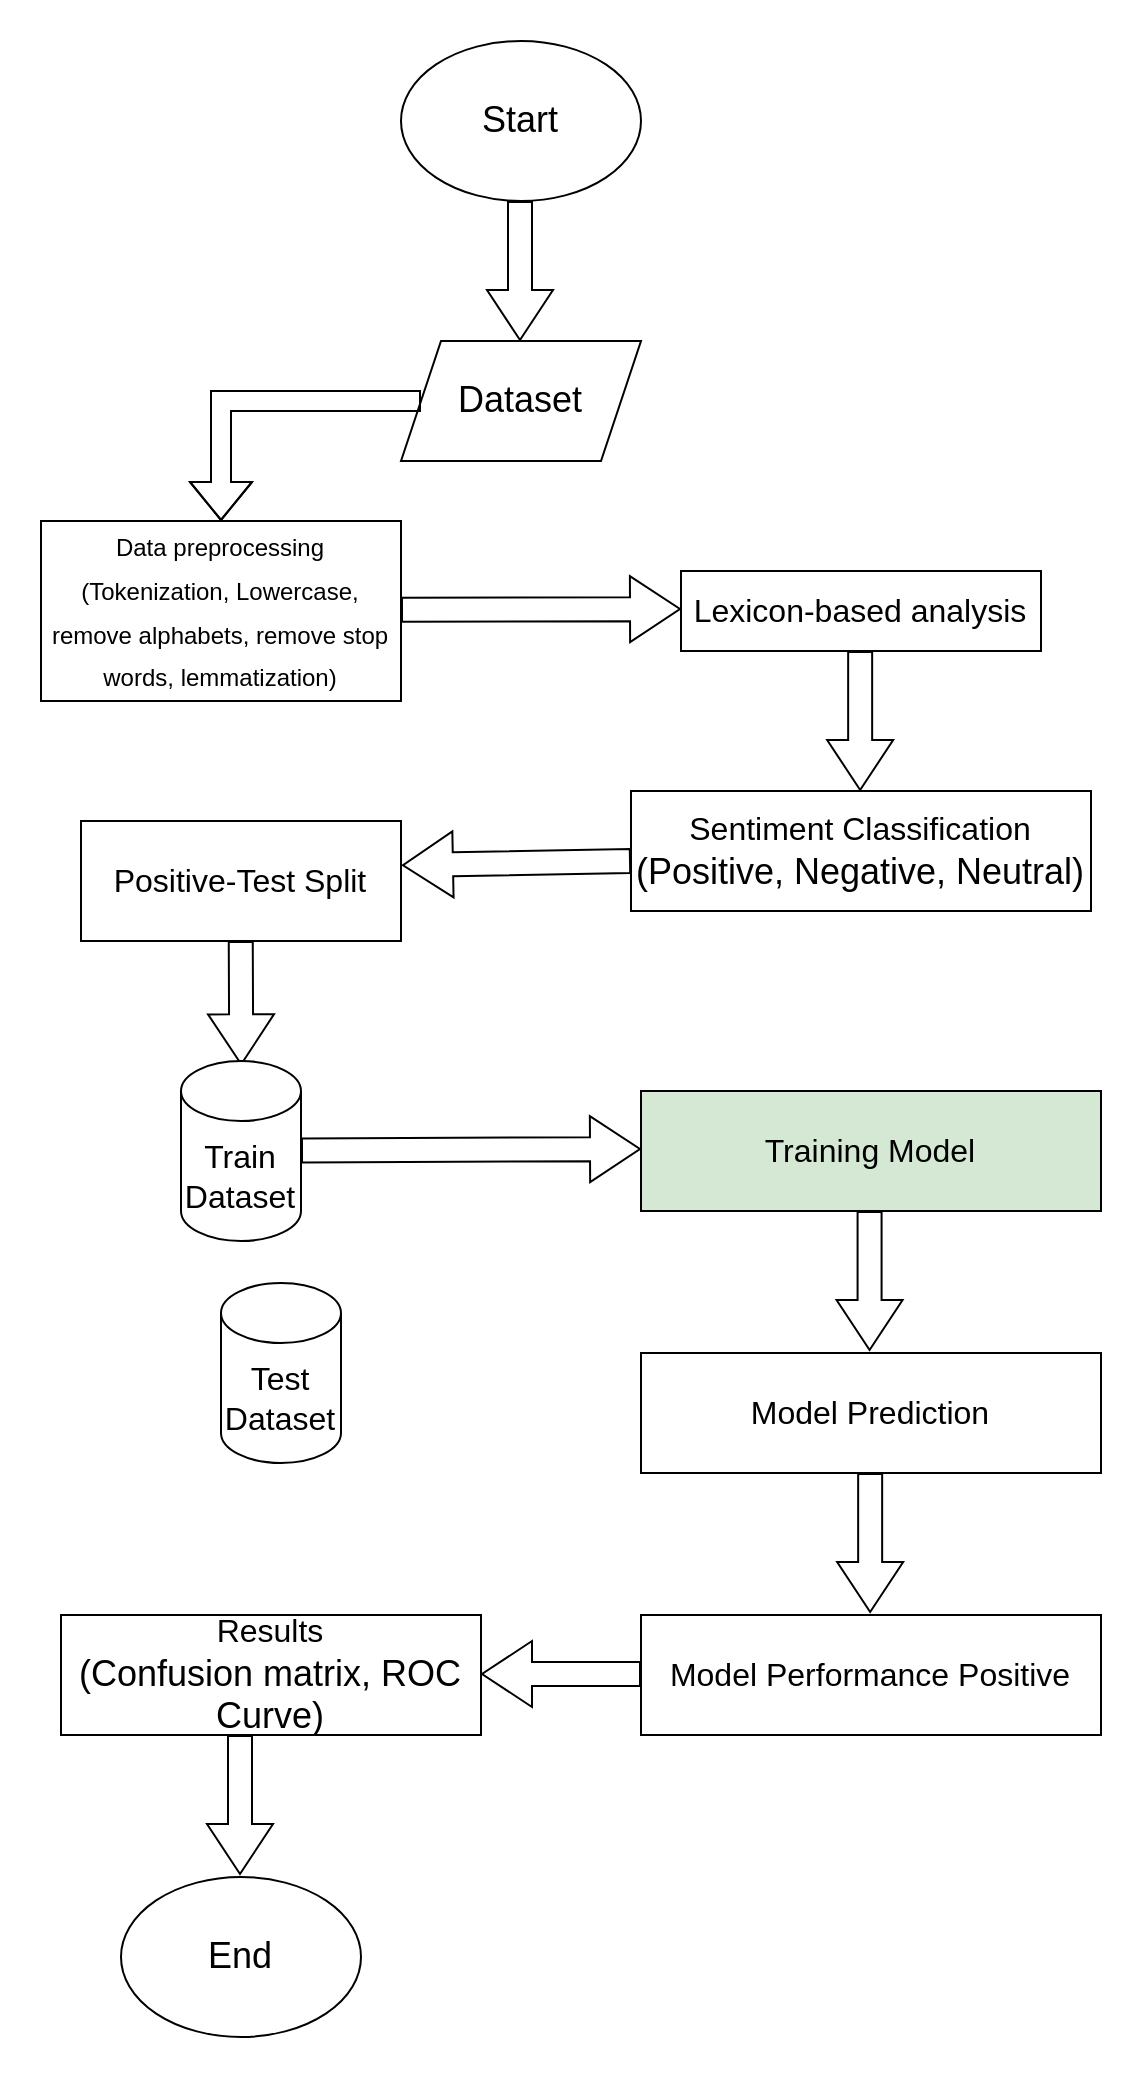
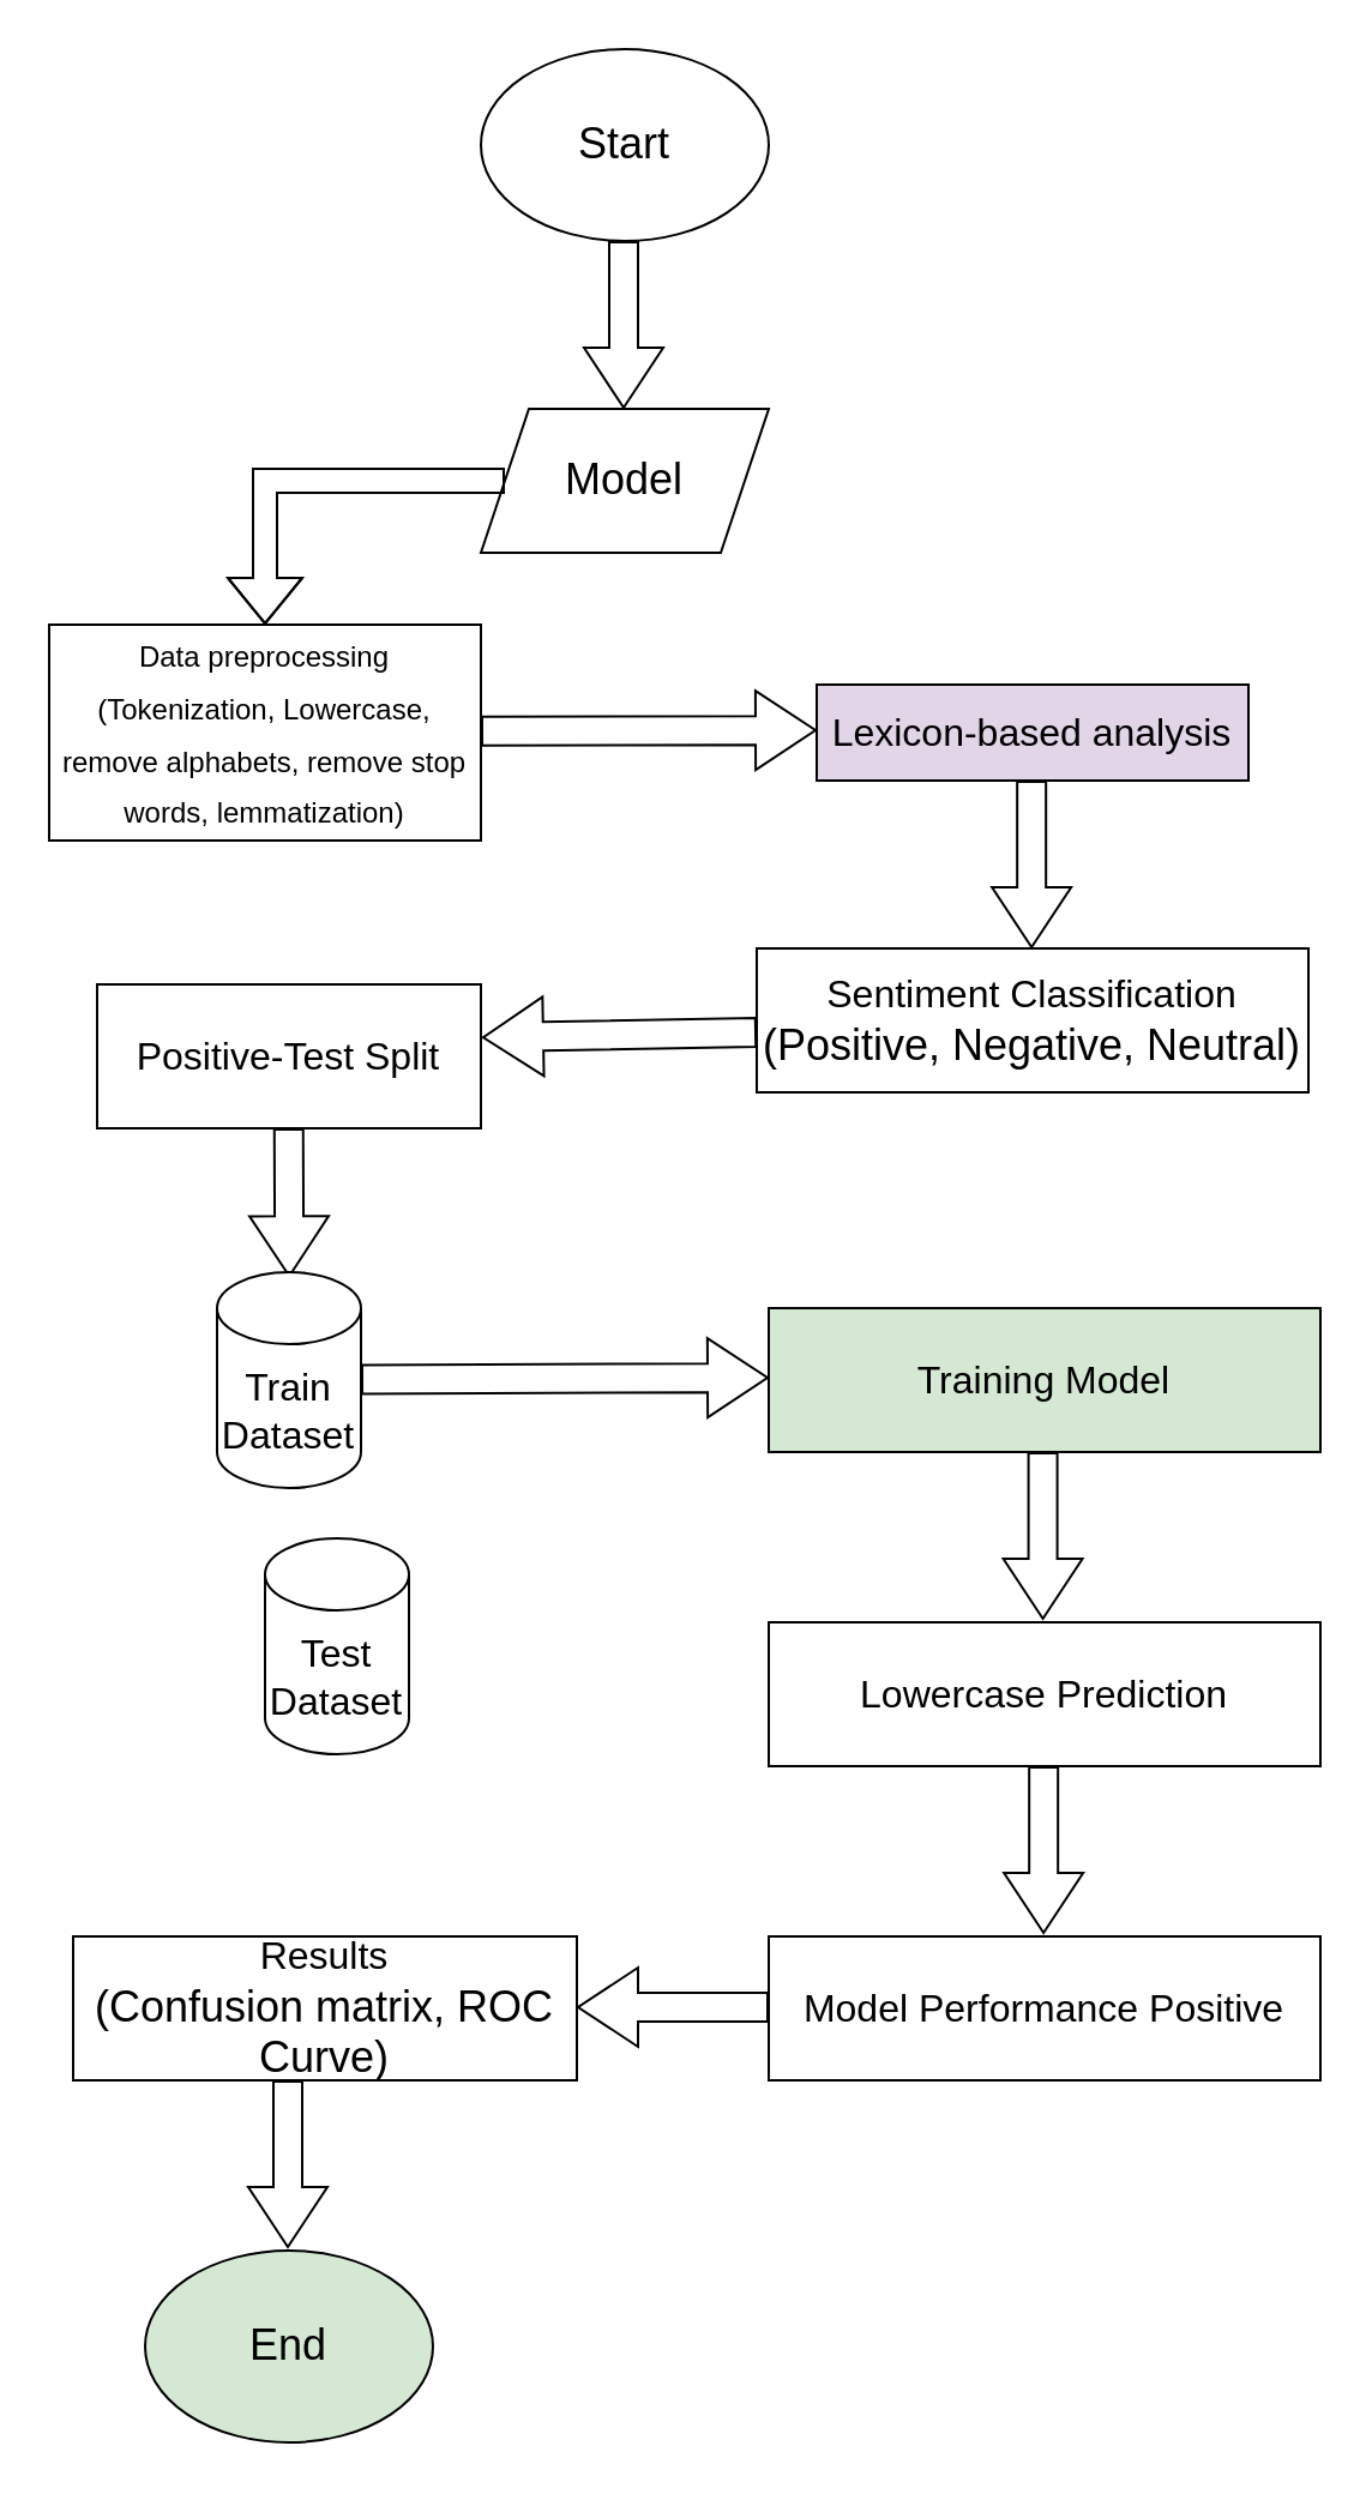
- <mxCell id="4" value="Dataset" style="shape=parallelogram;perimeter=parallelogramPerimeter;whiteSpace=wrap;html=1;fixedSize=1;fontSize=18;" vertex="1" parent="1"><mxGeometry x="200" y="170" width="120" height="60" as="geometry" /></mxCell>
+ <mxCell id="4" value="Model" style="shape=parallelogram;perimeter=parallelogramPerimeter;whiteSpace=wrap;html=1;fixedSize=1;fontSize=18;" vertex="1" parent="1"><mxGeometry x="200" y="170" width="120" height="60" as="geometry" /></mxCell>
- <mxCell id="8" value="&lt;font&gt;&lt;font style=&quot;font-size: 16px&quot;&gt;Lexicon-based analysis&lt;/font&gt;&lt;br&gt;&lt;/font&gt;" style="rounded=0;whiteSpace=wrap;html=1;fontSize=18;" vertex="1" parent="1"><mxGeometry x="340" y="285" width="180" height="40" as="geometry" /></mxCell>
+ <mxCell id="8" value="&lt;font&gt;&lt;font style=&quot;font-size: 16px&quot;&gt;Lexicon-based analysis&lt;/font&gt;&lt;br&gt;&lt;/font&gt;" style="rounded=0;whiteSpace=wrap;html=1;fontSize=18;fillColor=#e1d5e7;" vertex="1" parent="1"><mxGeometry x="340" y="285" width="180" height="40" as="geometry" /></mxCell>
- <mxCell id="18" value="&lt;font&gt;&lt;span style=&quot;font-size: 16px&quot;&gt;Model Prediction&lt;/span&gt;&lt;br&gt;&lt;/font&gt;" style="rounded=0;whiteSpace=wrap;html=1;fontSize=18;" vertex="1" parent="1"><mxGeometry x="320" y="676" width="230" height="60" as="geometry" /></mxCell>
+ <mxCell id="18" value="&lt;font&gt;&lt;span style=&quot;font-size: 16px&quot;&gt;Lowercase Prediction&lt;/span&gt;&lt;br&gt;&lt;/font&gt;" style="rounded=0;whiteSpace=wrap;html=1;fontSize=18;" vertex="1" parent="1"><mxGeometry x="320" y="676" width="230" height="60" as="geometry" /></mxCell>
- <mxCell id="25" value="&lt;font style=&quot;font-size: 18px&quot;&gt;End&lt;/font&gt;" style="ellipse;whiteSpace=wrap;html=1;" vertex="1" parent="1"><mxGeometry x="60" y="938" width="120" height="80" as="geometry" /></mxCell>
+ <mxCell id="25" value="&lt;font style=&quot;font-size: 18px&quot;&gt;End&lt;/font&gt;" style="ellipse;whiteSpace=wrap;html=1;fillColor=#d5e8d4;" vertex="1" parent="1"><mxGeometry x="60" y="938" width="120" height="80" as="geometry" /></mxCell>
